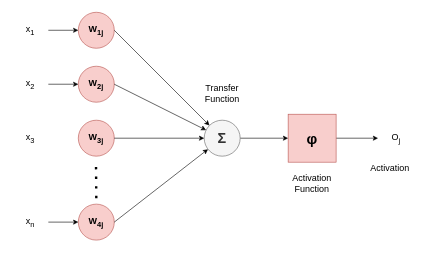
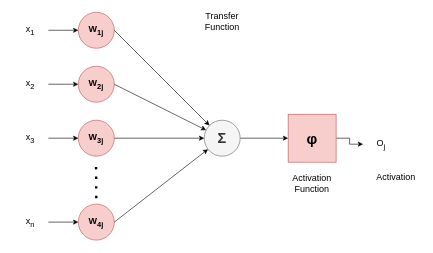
- <mxCell id="26" value="Transfer Function" style="text;html=1;align=center;verticalAlign=middle;whiteSpace=wrap;rounded=0;fontSize=15;fontStyle=0" vertex="1" parent="1"><mxGeometry x="325" y="140" width="90" height="30" as="geometry" /></mxCell>
+ <mxCell id="26" value="Transfer Function" style="text;html=1;align=center;verticalAlign=middle;whiteSpace=wrap;rounded=0;fontSize=15;fontStyle=0" vertex="1" parent="1"><mxGeometry x="325" y="20" width="90" height="30" as="geometry" /></mxCell>
+ <mxCell id="17" value="" style="edgeStyle=orthogonalEdgeStyle;rounded=0;orthogonalLoop=1;jettySize=auto;html=1;fontStyle=1" edge="1" parent="1" source="18" target="4"><mxGeometry relative="1" as="geometry" /></mxCell>
- <mxCell id="24" value="O&lt;sub&gt;j&lt;/sub&gt;" style="text;html=1;align=center;verticalAlign=middle;whiteSpace=wrap;rounded=0;fontSize=15;fontStyle=0" vertex="1" parent="1"><mxGeometry x="630" y="215" width="60" height="30" as="geometry" /></mxCell>
+ <mxCell id="24" value="O&lt;sub&gt;j&lt;/sub&gt;" style="text;html=1;align=center;verticalAlign=middle;whiteSpace=wrap;rounded=0;fontSize=15;fontStyle=0" vertex="1" parent="1"><mxGeometry x="605" y="225" width="60" height="30" as="geometry" /></mxCell>
- <mxCell id="25" value="Activation" style="text;html=1;align=center;verticalAlign=middle;whiteSpace=wrap;rounded=0;fontSize=15;fontStyle=0" vertex="1" parent="1"><mxGeometry x="610" y="265" width="80" height="30" as="geometry" /></mxCell>
+ <mxCell id="25" value="Activation" style="text;html=1;align=center;verticalAlign=middle;whiteSpace=wrap;rounded=0;fontSize=15;fontStyle=0" vertex="1" parent="1"><mxGeometry x="620" y="280" width="80" height="30" as="geometry" /></mxCell>
